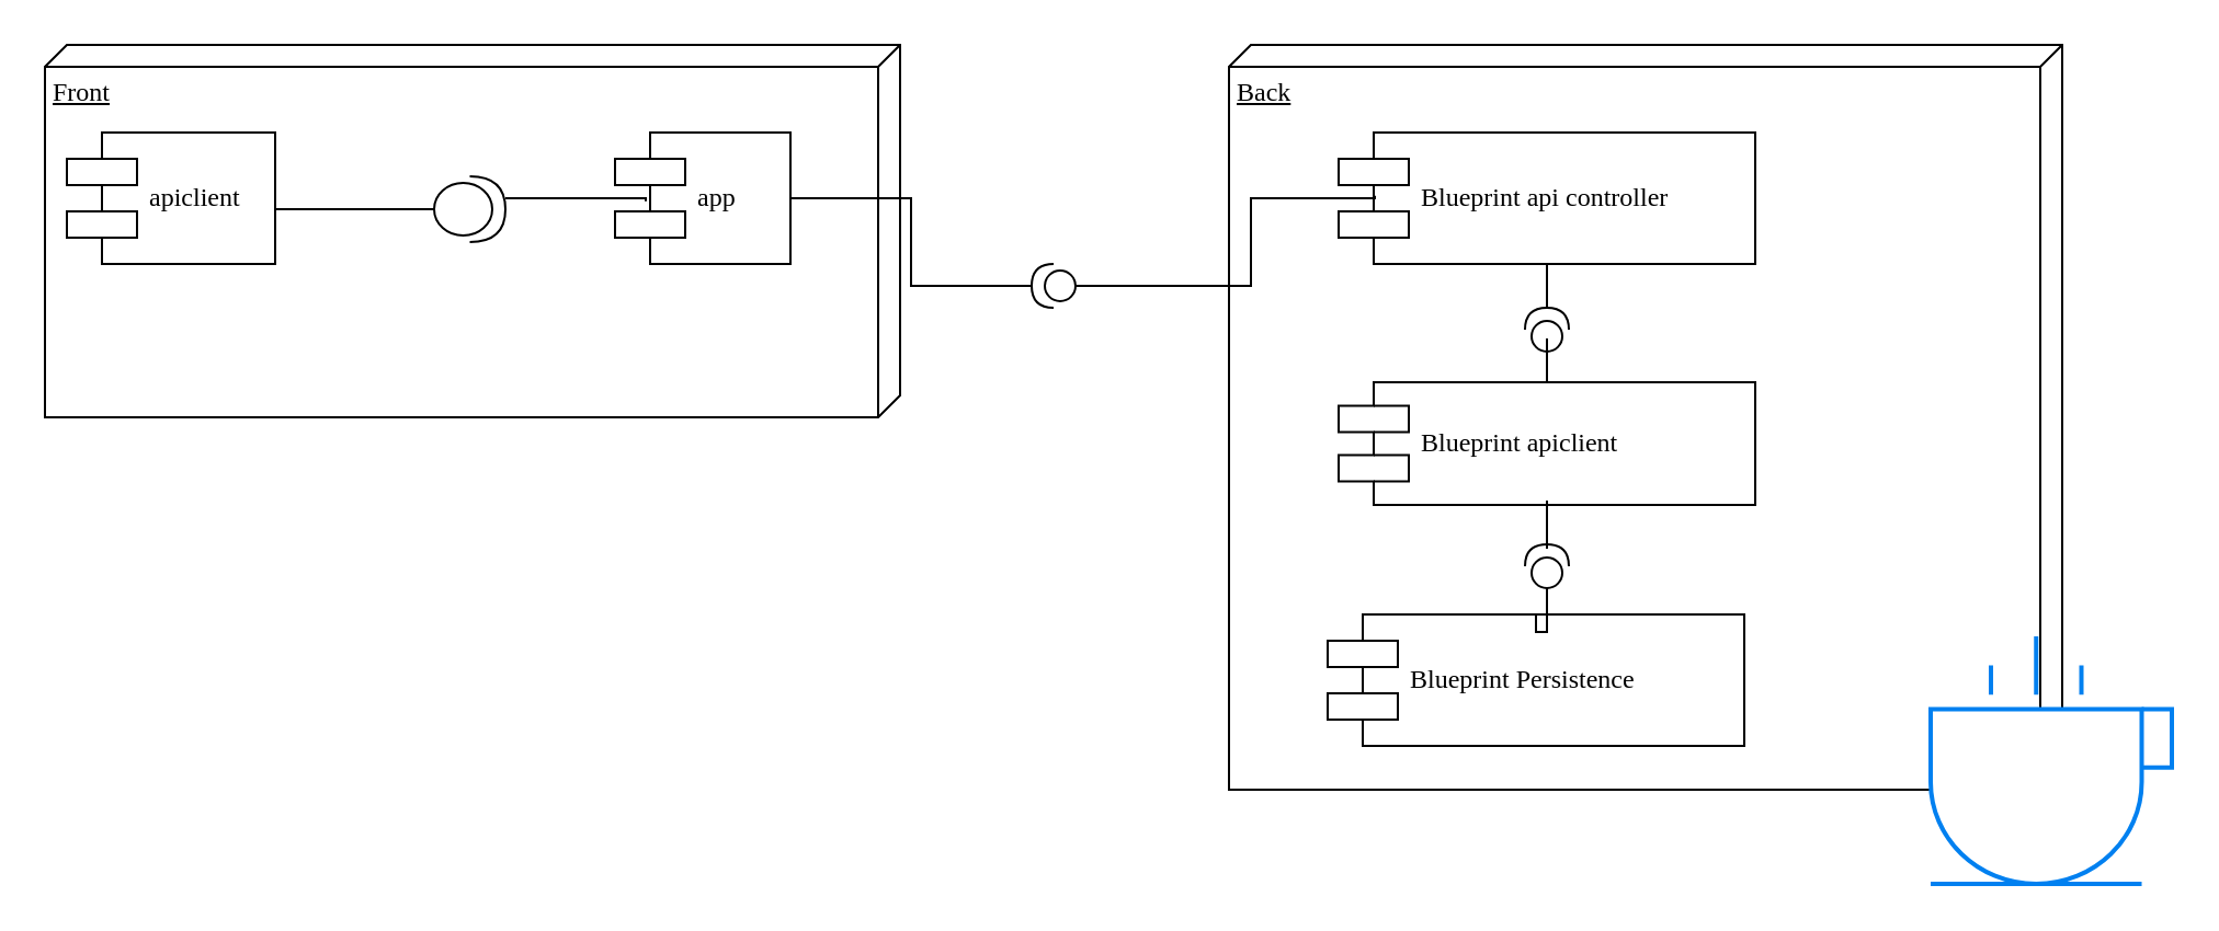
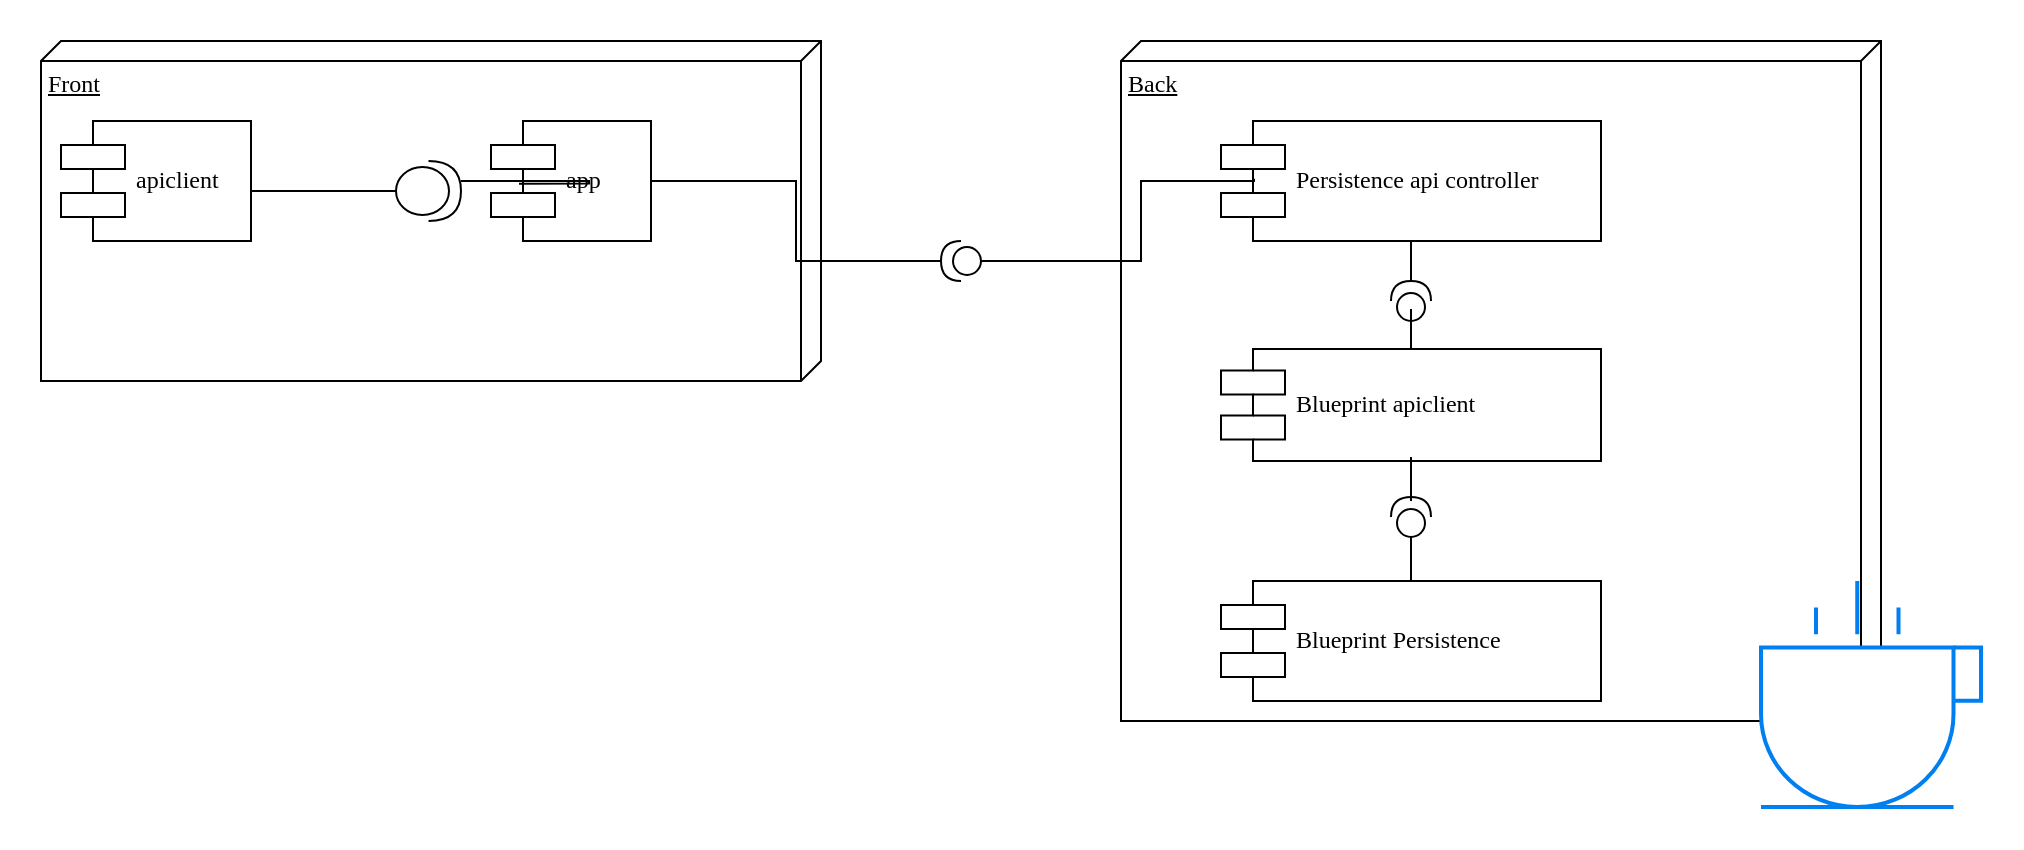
- <mxCell id="5" value="app" style="shape=component;align=left;spacingLeft=36;rounded=0;shadow=0;comic=0;labelBackgroundColor=none;strokeWidth=1;fontFamily=Verdana;fontSize=12;html=1;" parent="1" vertex="1"><mxGeometry x="280" y="60" width="80" height="60" as="geometry" /></mxCell>
+ <mxCell id="5" value="app" style="shape=component;align=left;spacingLeft=36;rounded=0;shadow=0;comic=0;labelBackgroundColor=none;strokeWidth=1;fontFamily=Verdana;fontSize=12;html=1;" parent="1" vertex="1"><mxGeometry x="245" y="60" width="80" height="60" as="geometry" /></mxCell>
- <mxCell id="10" value="Blueprint api controller" style="shape=component;align=left;spacingLeft=36;rounded=0;shadow=0;comic=0;labelBackgroundColor=none;strokeWidth=1;fontFamily=Verdana;fontSize=12;html=1;" vertex="1" parent="1"><mxGeometry x="610" y="60" width="190" height="60" as="geometry" /></mxCell>
+ <mxCell id="10" value="Persistence api controller" style="shape=component;align=left;spacingLeft=36;rounded=0;shadow=0;comic=0;labelBackgroundColor=none;strokeWidth=1;fontFamily=Verdana;fontSize=12;html=1;" vertex="1" parent="1"><mxGeometry x="610" y="60" width="190" height="60" as="geometry" /></mxCell>
- <mxCell id="19" value="Blueprint Persistence" style="shape=component;align=left;spacingLeft=36;rounded=0;shadow=0;comic=0;labelBackgroundColor=none;strokeWidth=1;fontFamily=Verdana;fontSize=12;html=1;" vertex="1" parent="1"><mxGeometry x="605" y="280" width="190" height="60" as="geometry" /></mxCell>
+ <mxCell id="19" value="Blueprint Persistence" style="shape=component;align=left;spacingLeft=36;rounded=0;shadow=0;comic=0;labelBackgroundColor=none;strokeWidth=1;fontFamily=Verdana;fontSize=12;html=1;" vertex="1" parent="1"><mxGeometry x="610" y="290" width="190" height="60" as="geometry" /></mxCell>
